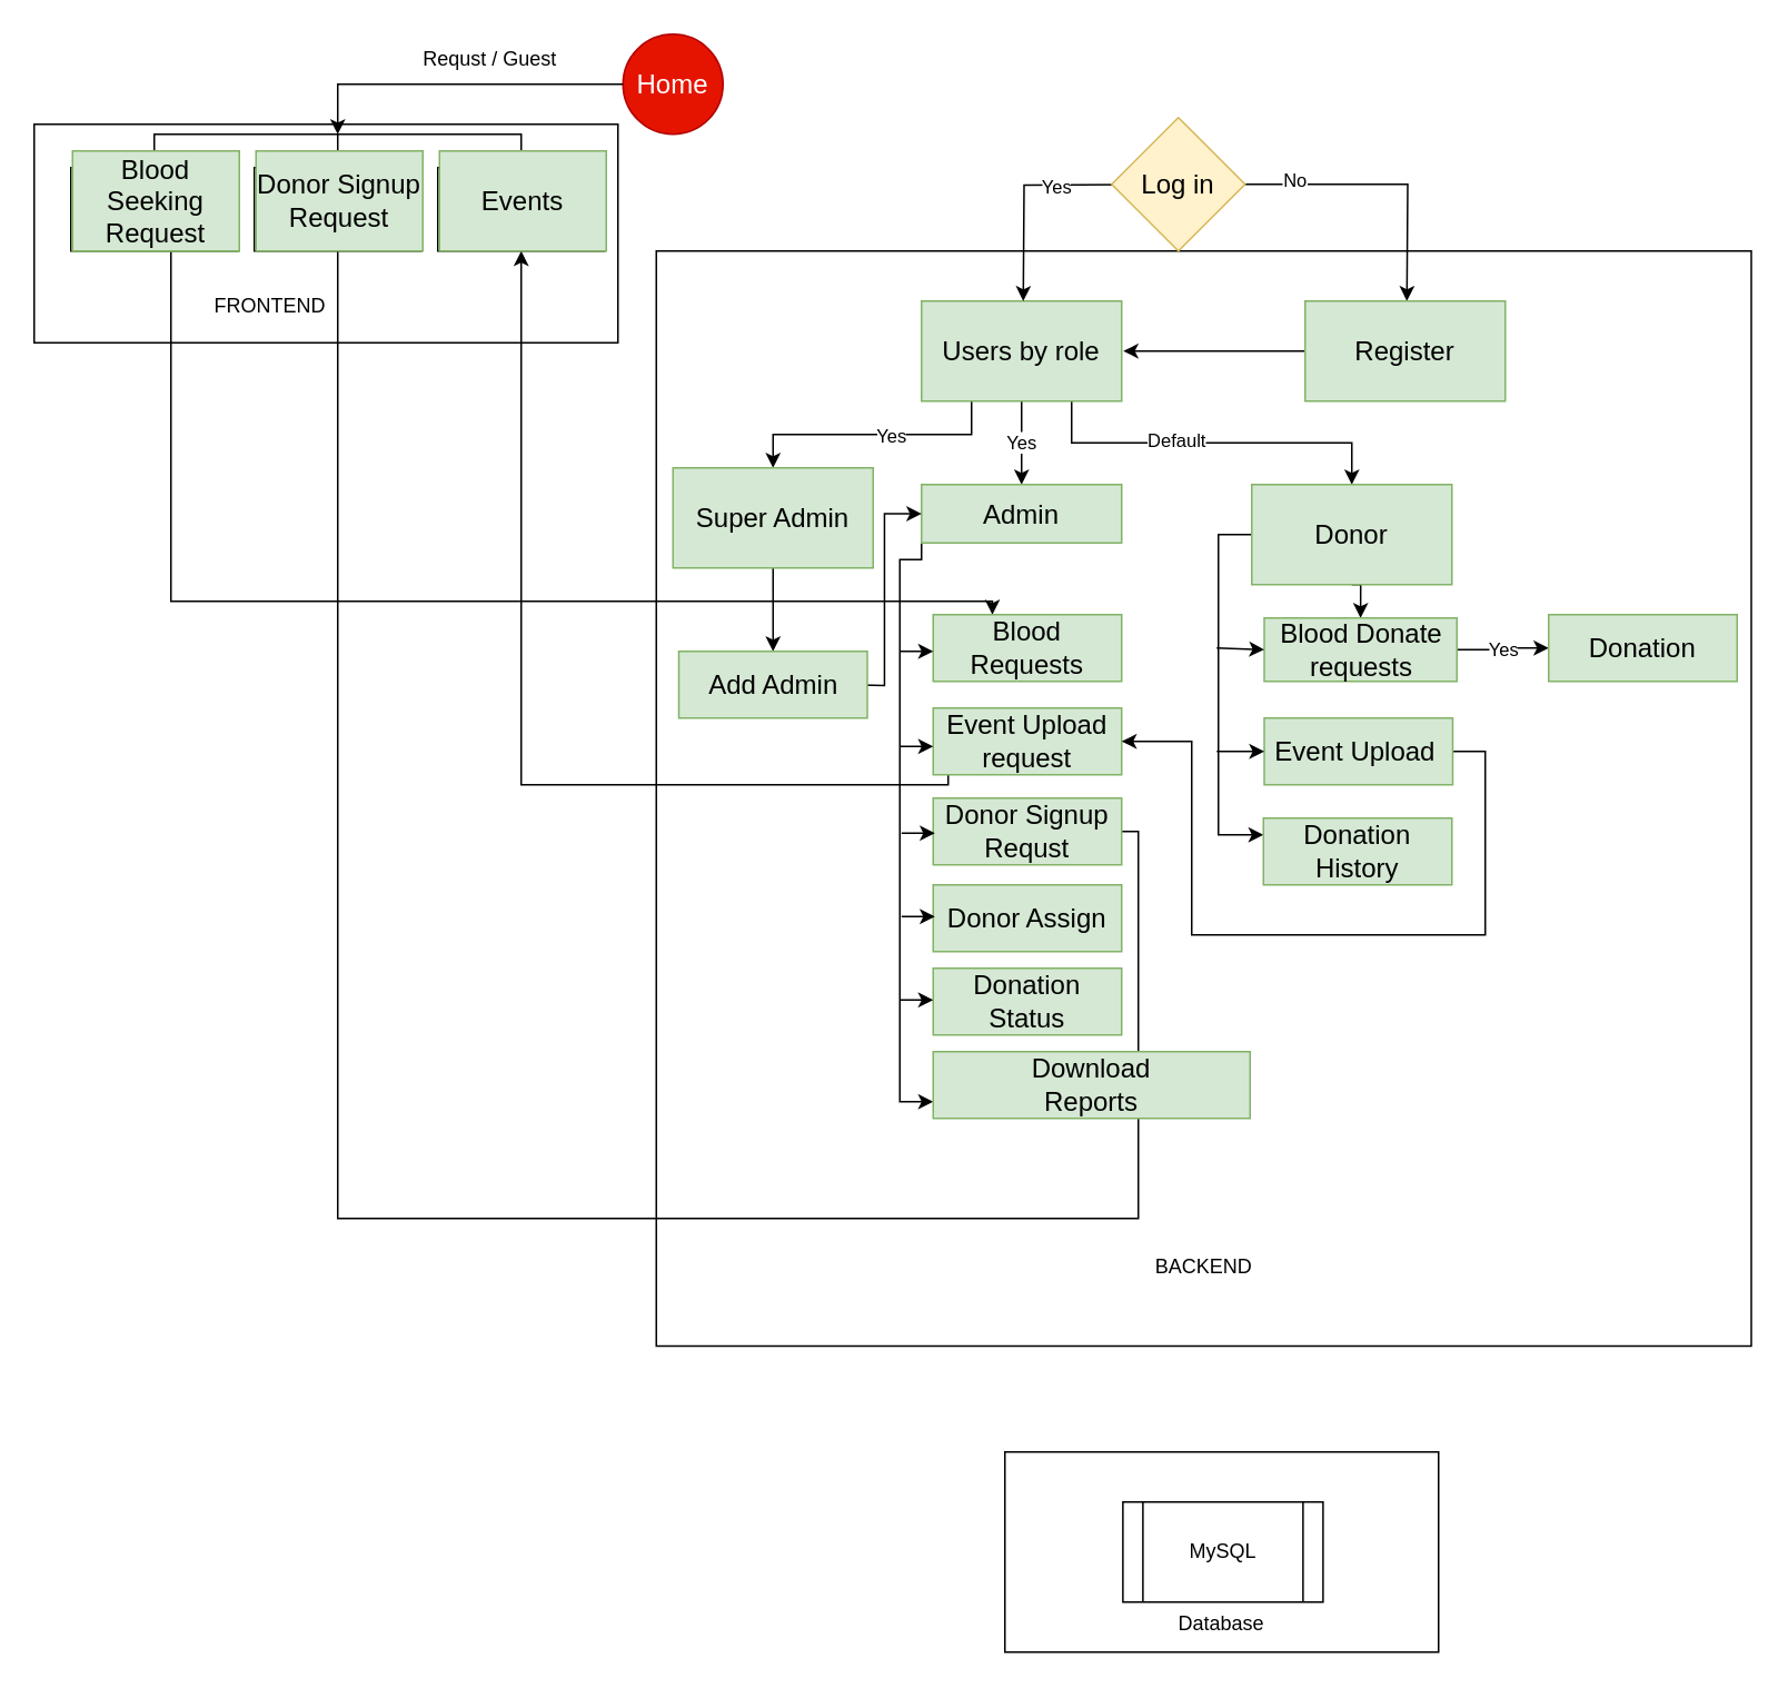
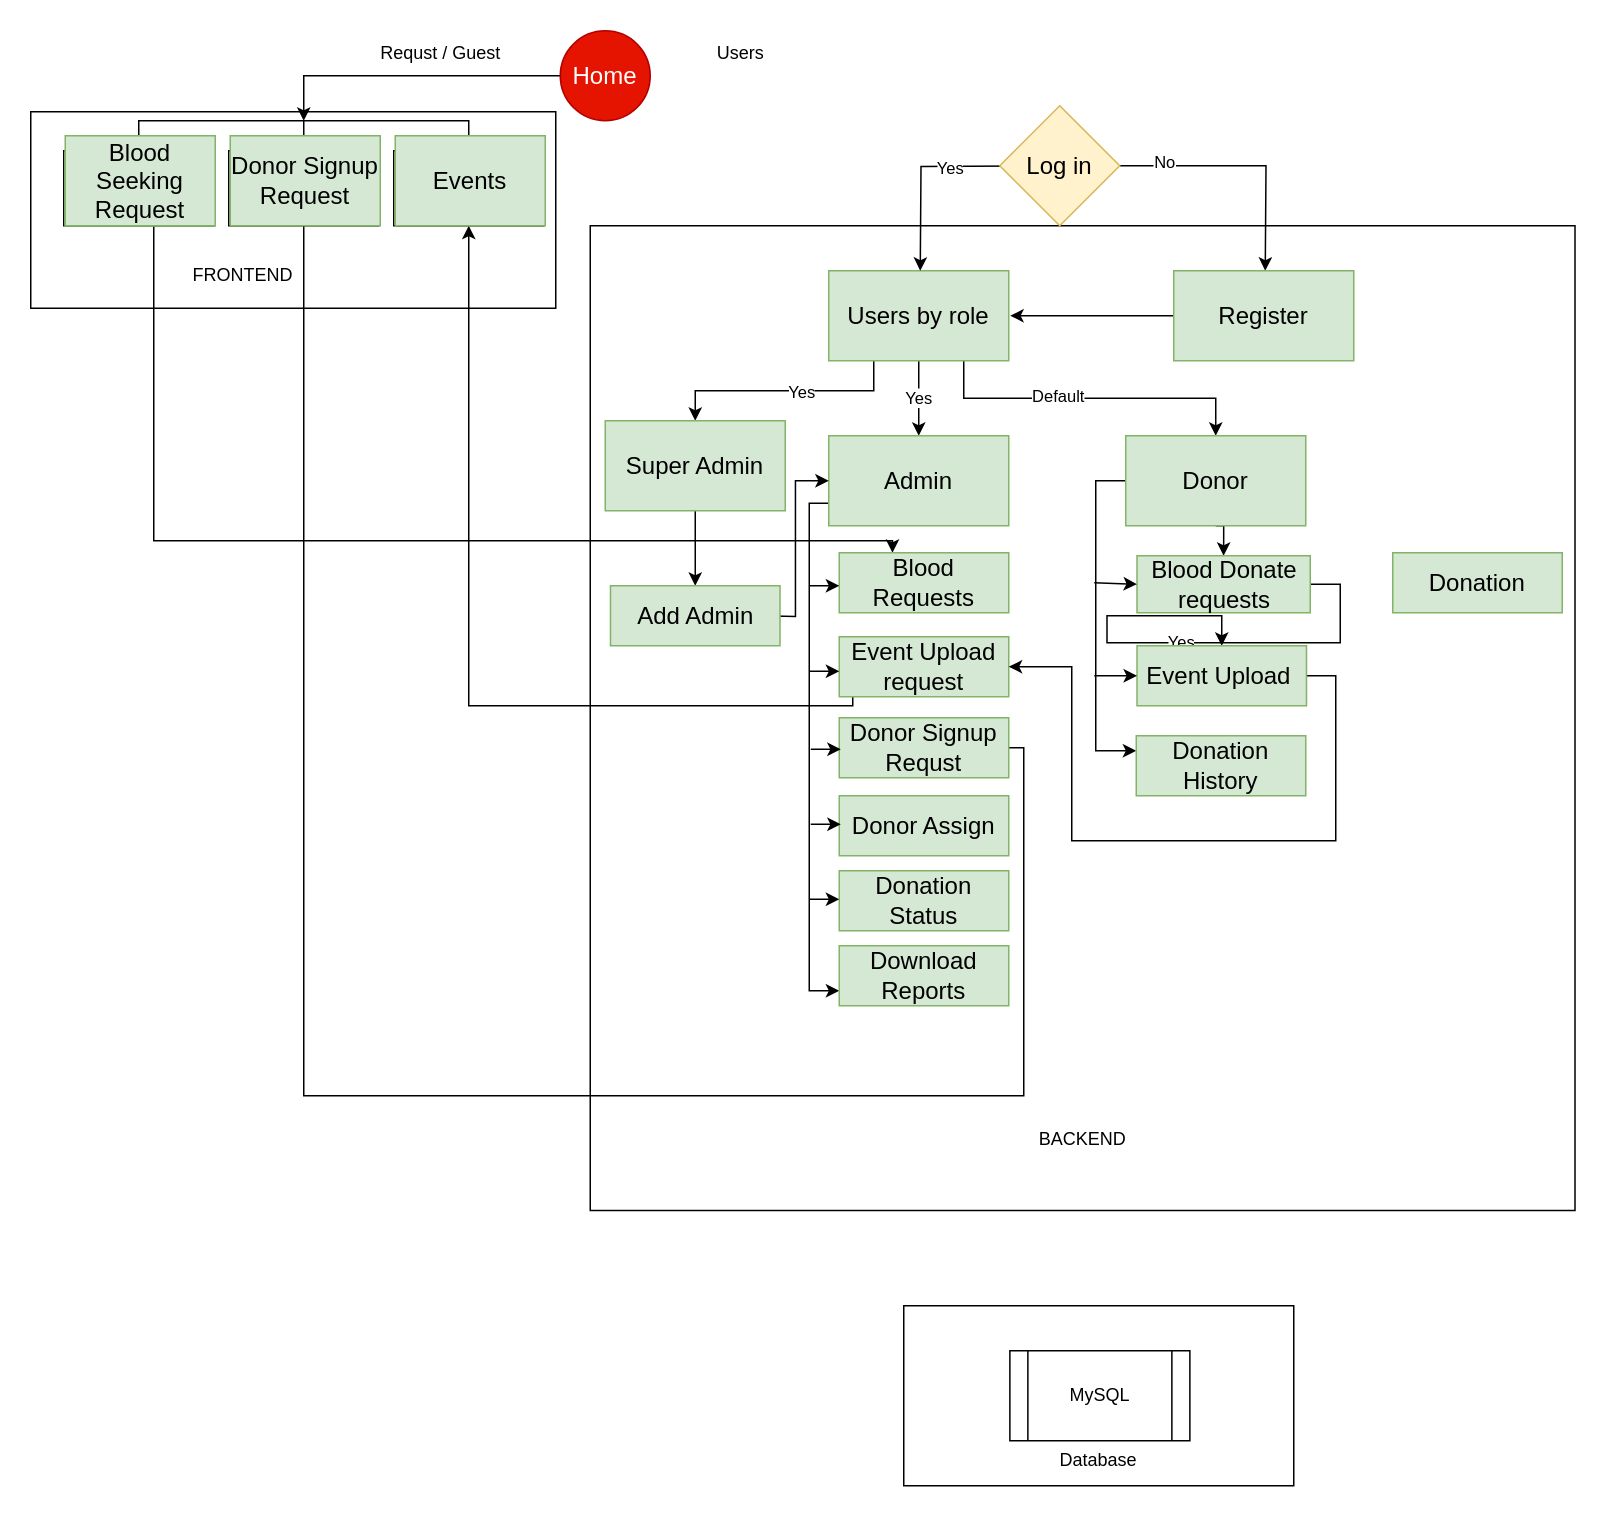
+ <mxCell id="26" value="Users" style="text;html=1;align=center;verticalAlign=middle;resizable=0;points=[];autosize=1;strokeColor=none;fillColor=none;" parent="1" vertex="1"><mxGeometry x="468" y="20" width="50" height="30" as="geometry" /></mxCell>
- <mxCell id="32" value="Admin" style="rounded=0;whiteSpace=wrap;html=1;fillColor=#d5e8d4;strokeColor=#82b366;fontSize=16;" parent="1" vertex="1"><mxGeometry x="552" y="290" width="120" height="35" as="geometry" /></mxCell>
+ <mxCell id="32" value="Admin" style="rounded=0;whiteSpace=wrap;html=1;fillColor=#d5e8d4;strokeColor=#82b366;fontSize=16;" parent="1" vertex="1"><mxGeometry x="552" y="290" width="120" height="60" as="geometry" /></mxCell>
- <mxCell id="42" value="Yes" style="edgeStyle=orthogonalEdgeStyle;rounded=0;orthogonalLoop=1;jettySize=auto;html=1;exitX=1;exitY=0.5;exitDx=0;exitDy=0;entryX=0;entryY=0.5;entryDx=0;entryDy=0;" parent="1" source="43" target="50" edge="1"><mxGeometry relative="1" as="geometry" /></mxCell>
+ <mxCell id="42" value="Yes" style="edgeStyle=orthogonalEdgeStyle;rounded=0;orthogonalLoop=1;jettySize=auto;html=1;exitX=1;exitY=0.5;exitDx=0;exitDy=0;" parent="1" source="43" target="45" edge="1"><mxGeometry relative="1" as="geometry" /></mxCell>
- <mxCell id="46" value="Download&lt;br style=&quot;font-size: 16px;&quot;&gt;Reports" style="rounded=0;whiteSpace=wrap;html=1;fillColor=#d5e8d4;strokeColor=#82b366;fontSize=16;" parent="1" vertex="1"><mxGeometry x="559" y="630" width="190" height="40" as="geometry" /></mxCell>
+ <mxCell id="46" value="Download&lt;br style=&quot;font-size: 16px;&quot;&gt;Reports" style="rounded=0;whiteSpace=wrap;html=1;fillColor=#d5e8d4;strokeColor=#82b366;fontSize=16;" parent="1" vertex="1"><mxGeometry x="559" y="630" width="113" height="40" as="geometry" /></mxCell>
